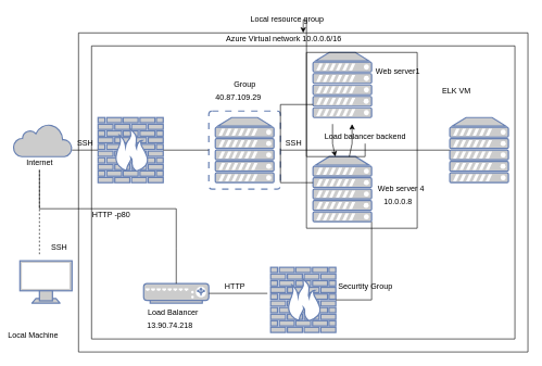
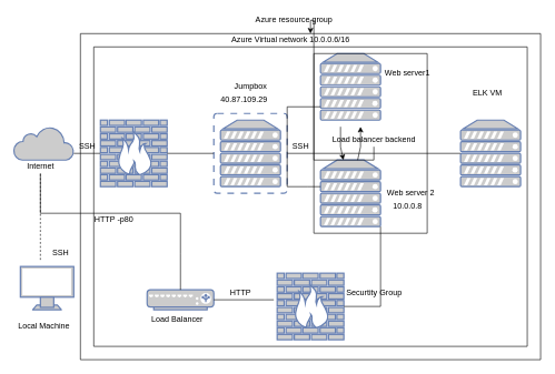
- <mxCell id="29" value="Local resource group" style="text;html=1;align=center;verticalAlign=middle;resizable=0;points=[];autosize=1;strokeColor=none;fillColor=none;" vertex="1" parent="1"><mxGeometry x="375" y="20" width="130" height="20" as="geometry" /></mxCell>
+ <mxCell id="29" value="Azure resource group" style="text;html=1;align=center;verticalAlign=middle;resizable=0;points=[];autosize=1;strokeColor=none;fillColor=none;" vertex="1" parent="1"><mxGeometry x="375" y="20" width="130" height="20" as="geometry" /></mxCell>
- <mxCell id="12" value="Group" style="text;html=1;align=center;verticalAlign=middle;resizable=0;points=[];autosize=1;strokeColor=none;fillColor=none;" vertex="1" parent="11"><mxGeometry x="225" y="70" width="60" height="20" as="geometry" /></mxCell>
+ <mxCell id="12" value="Jumpbox" style="text;html=1;align=center;verticalAlign=middle;resizable=0;points=[];autosize=1;strokeColor=none;fillColor=none;" vertex="1" parent="11"><mxGeometry x="225" y="70" width="60" height="20" as="geometry" /></mxCell>
- <mxCell id="16" value="ELK VM" style="text;html=1;align=center;verticalAlign=middle;resizable=0;points=[];autosize=1;strokeColor=none;fillColor=none;" vertex="1" parent="11"><mxGeometry x="550" y="80" width="60" height="20" as="geometry" /></mxCell>
+ <mxCell id="16" value="ELK VM" style="text;html=1;align=center;verticalAlign=middle;resizable=0;points=[];autosize=1;strokeColor=none;fillColor=none;" vertex="1" parent="11"><mxGeometry x="580" y="80" width="60" height="20" as="geometry" /></mxCell>
- <mxCell id="15" value="Web server 4" style="text;html=1;align=center;verticalAlign=middle;resizable=0;points=[];autosize=1;strokeColor=none;fillColor=none;" vertex="1" parent="11"><mxGeometry x="450" y="230" width="90" height="20" as="geometry" /></mxCell>
+ <mxCell id="15" value="Web server 2" style="text;html=1;align=center;verticalAlign=middle;resizable=0;points=[];autosize=1;strokeColor=none;fillColor=none;" vertex="1" parent="11"><mxGeometry x="450" y="230" width="90" height="20" as="geometry" /></mxCell>
- <mxCell id="32" value="13.90.74.218" style="text;html=1;align=center;verticalAlign=middle;resizable=0;points=[];autosize=1;strokeColor=none;fillColor=none;" vertex="1" parent="1"><mxGeometry x="215" y="490" width="90" height="20" as="geometry" /></mxCell>
- <mxCell id="26" value="Local Machine" style="text;html=1;align=center;verticalAlign=middle;resizable=0;points=[];autosize=1;strokeColor=none;fillColor=none;" vertex="1" parent="1"><mxGeometry x="5" y="505" width="90" height="20" as="geometry" /></mxCell>
+ <mxCell id="26" value="Local Machine" style="text;html=1;align=center;verticalAlign=middle;resizable=0;points=[];autosize=1;strokeColor=none;fillColor=none;" vertex="1" parent="1"><mxGeometry x="20" y="480" width="90" height="20" as="geometry" /></mxCell>
